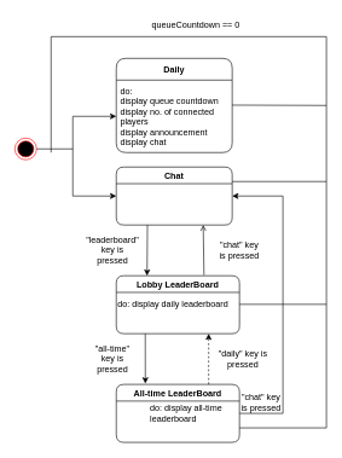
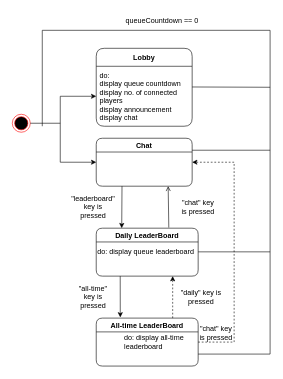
- <mxCell id="3" value="Daily" style="swimlane;fontStyle=1;childLayout=stackLayout;horizontal=1;startSize=30;horizontalStack=0;resizeParent=1;resizeParentMax=0;resizeLast=0;collapsible=1;marginBottom=0;rounded=1;" vertex="1" parent="1"><mxGeometry x="160" y="80" width="160" height="130" as="geometry" /></mxCell>
+ <mxCell id="3" value="Lobby" style="swimlane;fontStyle=1;childLayout=stackLayout;horizontal=1;startSize=30;horizontalStack=0;resizeParent=1;resizeParentMax=0;resizeLast=0;collapsible=1;marginBottom=0;rounded=1;" vertex="1" parent="1"><mxGeometry x="160" y="80" width="160" height="130" as="geometry" /></mxCell>
- <mxCell id="10" value="Lobby LeaderBoard" style="swimlane;rounded=1;startSize=23;" vertex="1" parent="1"><mxGeometry x="160" y="380" width="170" height="80" as="geometry" /></mxCell>
+ <mxCell id="10" value="Daily LeaderBoard" style="swimlane;rounded=1;startSize=23;" vertex="1" parent="1"><mxGeometry x="160" y="380" width="170" height="80" as="geometry" /></mxCell>
- <mxCell id="22" value="" style="endArrow=classic;html=1;rounded=0;exitX=1;exitY=0.5;exitDx=0;exitDy=0;entryX=1;entryY=0.5;entryDx=0;entryDy=0;" edge="1" parent="1" source="14" target="6"><mxGeometry width="50" height="50" relative="1" as="geometry"><mxPoint x="320" y="400" as="sourcePoint" /><mxPoint x="370" y="350" as="targetPoint" /><Array as="points"><mxPoint x="390" y="570" /><mxPoint x="390" y="270" /></Array></mxGeometry></mxCell>
+ <mxCell id="22" value="" style="endArrow=classic;html=1;rounded=0;exitX=1;exitY=0.5;exitDx=0;exitDy=0;entryX=1;entryY=0.5;entryDx=0;entryDy=0;dashed=1;" edge="1" parent="1" source="14" target="6"><mxGeometry width="50" height="50" relative="1" as="geometry"><mxPoint x="320" y="400" as="sourcePoint" /><mxPoint x="370" y="350" as="targetPoint" /><Array as="points"><mxPoint x="390" y="570" /><mxPoint x="390" y="270" /></Array></mxGeometry></mxCell>
- <mxCell id="11" value="do: display daily leaderboard" style="text;html=1;align=left;verticalAlign=middle;resizable=0;points=[];autosize=1;strokeColor=none;fillColor=none;" vertex="1" parent="10"><mxGeometry y="30" width="170" height="20" as="geometry" /></mxCell>
+ <mxCell id="11" value="do: display queue leaderboard" style="text;html=1;align=left;verticalAlign=middle;resizable=0;points=[];autosize=1;strokeColor=none;fillColor=none;" vertex="1" parent="10"><mxGeometry y="30" width="170" height="20" as="geometry" /></mxCell>
